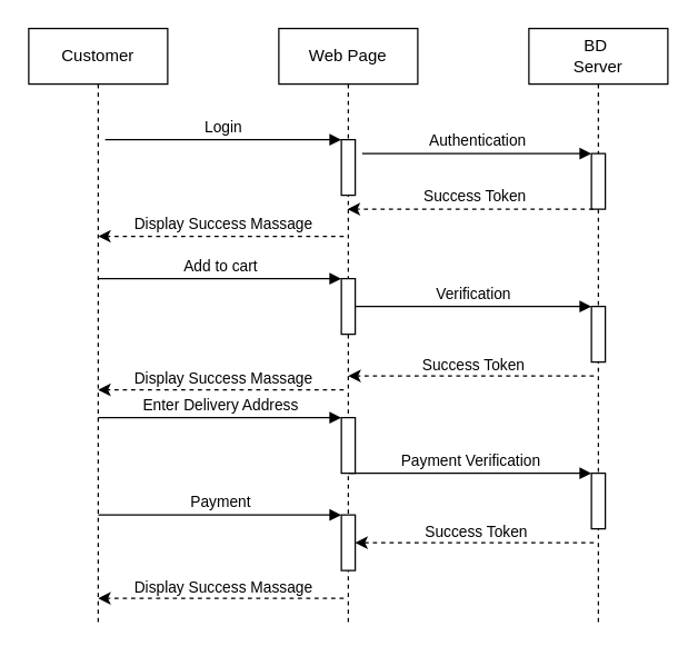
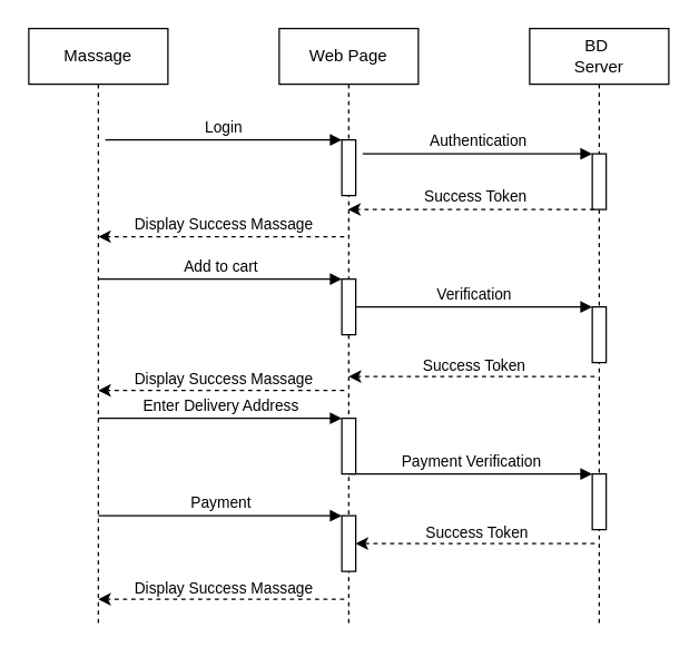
- <mxCell id="2" value="Customer" style="shape=umlLifeline;perimeter=lifelinePerimeter;whiteSpace=wrap;html=1;container=0;dropTarget=0;collapsible=0;recursiveResize=0;outlineConnect=0;portConstraint=eastwest;newEdgeStyle={&quot;edgeStyle&quot;:&quot;elbowEdgeStyle&quot;,&quot;elbow&quot;:&quot;vertical&quot;,&quot;curved&quot;:0,&quot;rounded&quot;:0};" parent="1" vertex="1"><mxGeometry x="20" y="20" width="100" height="430" as="geometry" /></mxCell>
+ <mxCell id="2" value="Massage" style="shape=umlLifeline;perimeter=lifelinePerimeter;whiteSpace=wrap;html=1;container=0;dropTarget=0;collapsible=0;recursiveResize=0;outlineConnect=0;portConstraint=eastwest;newEdgeStyle={&quot;edgeStyle&quot;:&quot;elbowEdgeStyle&quot;,&quot;elbow&quot;:&quot;vertical&quot;,&quot;curved&quot;:0,&quot;rounded&quot;:0};" parent="1" vertex="1"><mxGeometry x="20" y="20" width="100" height="430" as="geometry" /></mxCell>
